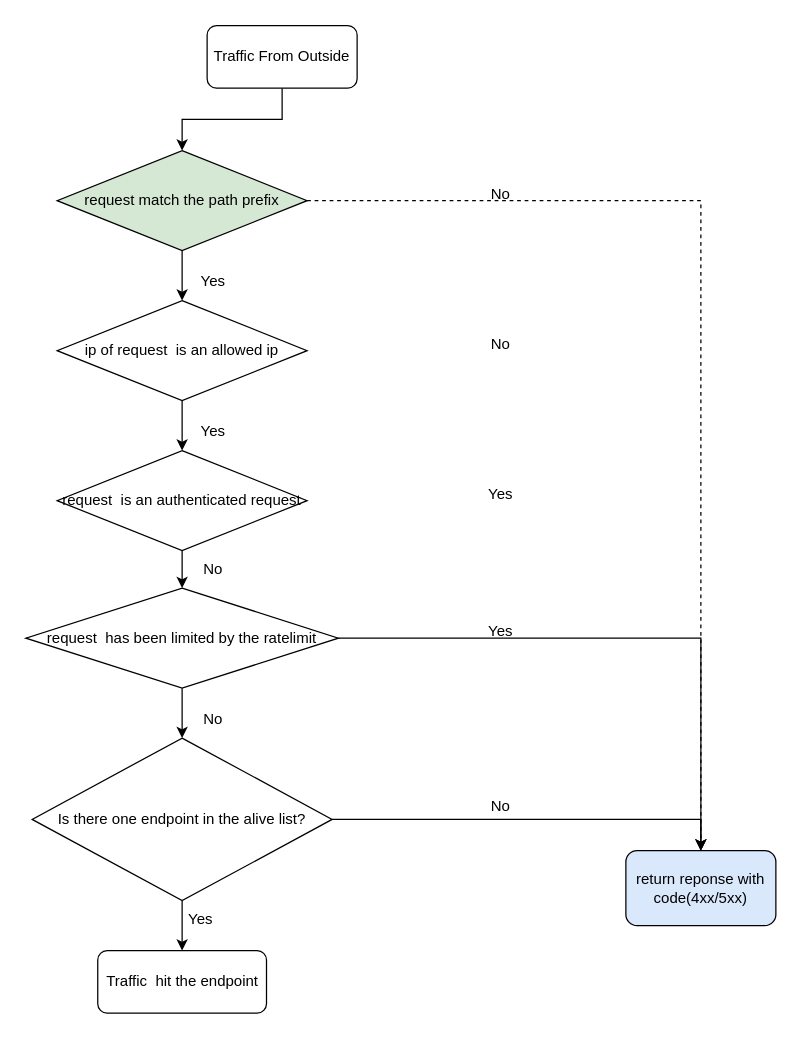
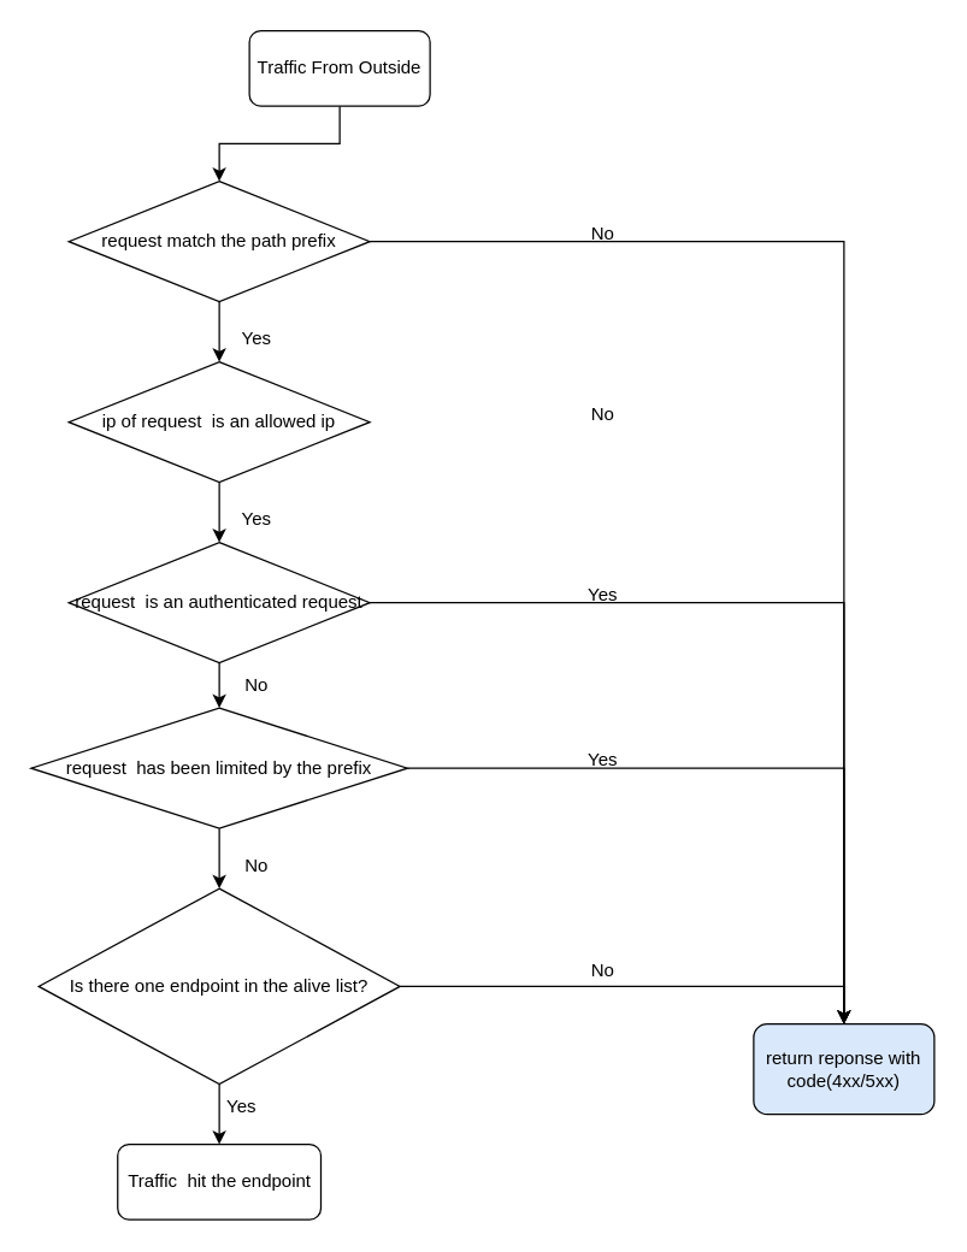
- <mxCell id="6" value="request match the path prefix" style="rhombus;whiteSpace=wrap;html=1;fillColor=#d5e8d4;" vertex="1" parent="1"><mxGeometry x="45" y="120" width="200" height="80" as="geometry" /></mxCell>
+ <mxCell id="6" value="request match the path prefix" style="rhombus;whiteSpace=wrap;html=1;" vertex="1" parent="1"><mxGeometry x="45" y="120" width="200" height="80" as="geometry" /></mxCell>
- <mxCell id="5" style="edgeStyle=orthogonalEdgeStyle;rounded=0;orthogonalLoop=1;jettySize=auto;html=1;dashed=1;" edge="1" parent="1" source="6" target="17"><mxGeometry relative="1" as="geometry" /></mxCell>
+ <mxCell id="5" style="edgeStyle=orthogonalEdgeStyle;rounded=0;orthogonalLoop=1;jettySize=auto;html=1;" edge="1" parent="1" source="6" target="17"><mxGeometry relative="1" as="geometry" /></mxCell>
+ <mxCell id="12" style="edgeStyle=orthogonalEdgeStyle;rounded=0;orthogonalLoop=1;jettySize=auto;html=1;entryX=0.5;entryY=0;entryDx=0;entryDy=0;" edge="1" parent="1" source="13" target="17"><mxGeometry relative="1" as="geometry" /></mxCell>
- <mxCell id="16" value="request&amp;nbsp; has been limited by the ratelimit" style="rhombus;whiteSpace=wrap;html=1;" vertex="1" parent="1"><mxGeometry x="20" y="470" width="250" height="80" as="geometry" /></mxCell>
+ <mxCell id="16" value="request&amp;nbsp; has been limited by the prefix" style="rhombus;whiteSpace=wrap;html=1;" vertex="1" parent="1"><mxGeometry x="20" y="470" width="250" height="80" as="geometry" /></mxCell>
